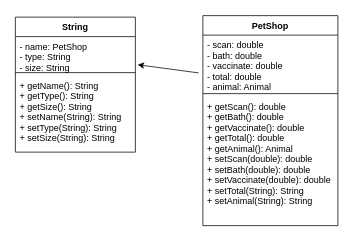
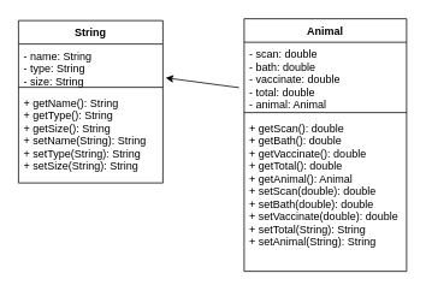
- <mxCell id="6" value="PetShop" style="swimlane;fontStyle=1;align=center;verticalAlign=top;childLayout=stackLayout;horizontal=1;startSize=26;horizontalStack=0;resizeParent=1;resizeParentMax=0;resizeLast=0;collapsible=1;marginBottom=0;" vertex="1" parent="1"><mxGeometry x="270" y="20" width="180" height="280" as="geometry" /></mxCell>
+ <mxCell id="6" value="Animal" style="swimlane;fontStyle=1;align=center;verticalAlign=top;childLayout=stackLayout;horizontal=1;startSize=26;horizontalStack=0;resizeParent=1;resizeParentMax=0;resizeLast=0;collapsible=1;marginBottom=0;" vertex="1" parent="1"><mxGeometry x="270" y="20" width="180" height="280" as="geometry" /></mxCell>
- <mxCell id="3" value="- name: PetShop&#10;- type: String&#10;- size: String" style="text;strokeColor=none;fillColor=none;align=left;verticalAlign=top;spacingLeft=4;spacingRight=4;overflow=hidden;rotatable=0;points=[[0,0.5],[1,0.5]];portConstraint=eastwest;" vertex="1" parent="2"><mxGeometry y="26" width="160" height="44" as="geometry" /></mxCell>
+ <mxCell id="3" value="- name: String&#10;- type: String&#10;- size: String" style="text;strokeColor=none;fillColor=none;align=left;verticalAlign=top;spacingLeft=4;spacingRight=4;overflow=hidden;rotatable=0;points=[[0,0.5],[1,0.5]];portConstraint=eastwest;" vertex="1" parent="2"><mxGeometry y="26" width="160" height="44" as="geometry" /></mxCell>
